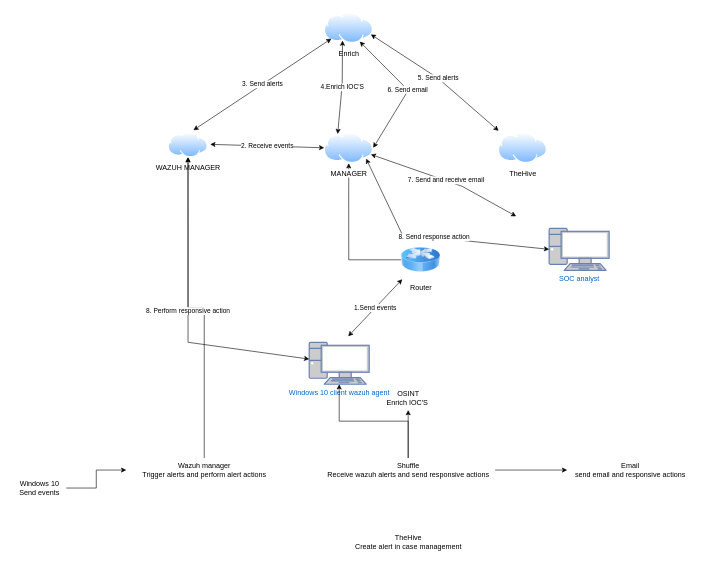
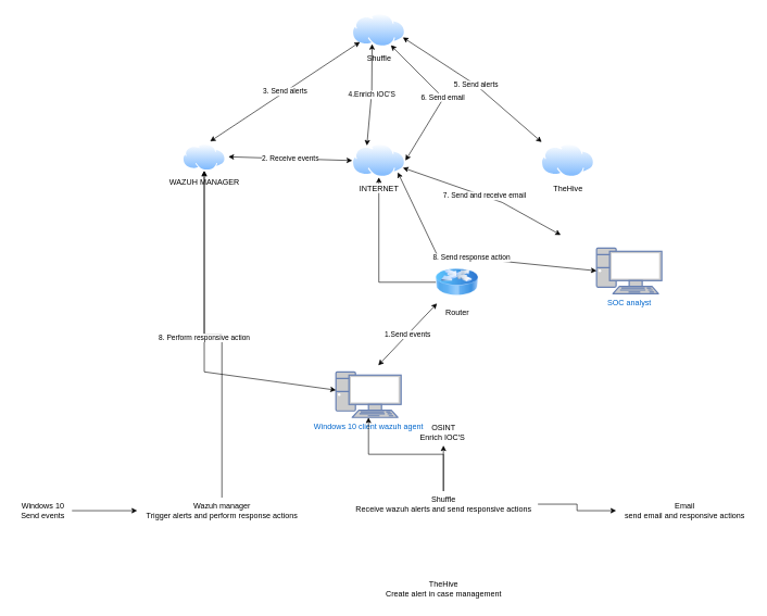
- <mxCell id="8" value="Enrich" style="image;aspect=fixed;perimeter=ellipsePerimeter;html=1;align=center;shadow=0;dashed=0;spacingTop=3;image=img/lib/active_directory/internet_cloud.svg;" vertex="1" parent="1"><mxGeometry x="540" y="20" width="81.75" height="51.5" as="geometry" /></mxCell>
+ <mxCell id="8" value="Shuffle" style="image;aspect=fixed;perimeter=ellipsePerimeter;html=1;align=center;shadow=0;dashed=0;spacingTop=3;image=img/lib/active_directory/internet_cloud.svg;" vertex="1" parent="1"><mxGeometry x="540" y="20" width="81.75" height="51.5" as="geometry" /></mxCell>
- <mxCell id="5" value="MANAGER" style="image;aspect=fixed;perimeter=ellipsePerimeter;html=1;align=center;shadow=0;dashed=0;spacingTop=3;image=img/lib/active_directory/internet_cloud.svg;" vertex="1" parent="1"><mxGeometry x="540" y="220" width="81.75" height="51.5" as="geometry" /></mxCell>
+ <mxCell id="5" value="INTERNET" style="image;aspect=fixed;perimeter=ellipsePerimeter;html=1;align=center;shadow=0;dashed=0;spacingTop=3;image=img/lib/active_directory/internet_cloud.svg;" vertex="1" parent="1"><mxGeometry x="540" y="220" width="81.75" height="51.5" as="geometry" /></mxCell>
- <mxCell id="19" value="Wazuh manager&lt;div&gt;Trigger alerts and perform alert actions&lt;/div&gt;" style="text;html=1;align=center;verticalAlign=middle;resizable=0;points=[];autosize=1;strokeColor=none;fillColor=none;" vertex="1" parent="1"><mxGeometry x="210" y="763" width="260" height="40" as="geometry" /></mxCell>
+ <mxCell id="19" value="Wazuh manager&lt;div&gt;Trigger alerts and perform response actions&lt;/div&gt;" style="text;html=1;align=center;verticalAlign=middle;resizable=0;points=[];autosize=1;strokeColor=none;fillColor=none;" vertex="1" parent="1"><mxGeometry x="210" y="763" width="260" height="40" as="geometry" /></mxCell>
- <mxCell id="23" value="Shuffle&lt;div&gt;Receive wazuh alerts and send responsive actions&lt;/div&gt;" style="text;html=1;align=center;verticalAlign=middle;resizable=0;points=[];autosize=1;strokeColor=none;fillColor=none;" vertex="1" parent="1"><mxGeometry x="535" y="763" width="290" height="40" as="geometry" /></mxCell>
+ <mxCell id="23" value="Shuffle&lt;div&gt;Receive wazuh alerts and send responsive actions&lt;/div&gt;" style="text;html=1;align=center;verticalAlign=middle;resizable=0;points=[];autosize=1;strokeColor=none;fillColor=none;" vertex="1" parent="1"><mxGeometry x="535" y="753" width="290" height="40" as="geometry" /></mxCell>
- <mxCell id="17" value="Windows 10&lt;div&gt;Send events&lt;/div&gt;" style="text;html=1;align=center;verticalAlign=middle;resizable=0;points=[];autosize=1;strokeColor=none;fillColor=none;" vertex="1" parent="1"><mxGeometry x="20" y="793" width="90" height="40" as="geometry" /></mxCell>
+ <mxCell id="17" value="Windows 10&lt;div&gt;Send events&lt;/div&gt;" style="text;html=1;align=center;verticalAlign=middle;resizable=0;points=[];autosize=1;strokeColor=none;fillColor=none;" vertex="1" parent="1"><mxGeometry x="20" y="763" width="90" height="40" as="geometry" /></mxCell>
